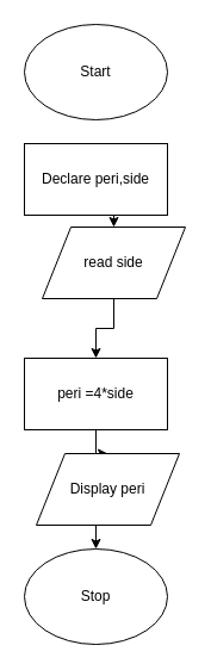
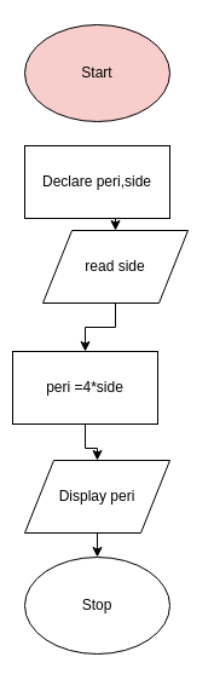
- <mxCell id="2" value="Start" style="ellipse;whiteSpace=wrap;html=1;" vertex="1" parent="1"><mxGeometry x="20" y="20" width="120" height="80" as="geometry" /></mxCell>
+ <mxCell id="2" value="Start" style="ellipse;whiteSpace=wrap;html=1;fillColor=#f8cecc;" vertex="1" parent="1"><mxGeometry x="20" y="20" width="120" height="80" as="geometry" /></mxCell>
- <mxCell id="8" value="peri =4*side" style="rounded=0;whiteSpace=wrap;html=1;" vertex="1" parent="1"><mxGeometry x="20" y="300" width="120" height="60" as="geometry" /></mxCell>
+ <mxCell id="8" value="peri =4*side" style="rounded=0;whiteSpace=wrap;html=1;" vertex="1" parent="1"><mxGeometry x="10" y="290" width="120" height="60" as="geometry" /></mxCell>
- <mxCell id="10" value="Display peri" style="shape=parallelogram;perimeter=parallelogramPerimeter;whiteSpace=wrap;html=1;" vertex="1" parent="1"><mxGeometry x="30" y="380" width="120" height="60" as="geometry" /></mxCell>
+ <mxCell id="10" value="Display peri" style="shape=parallelogram;perimeter=parallelogramPerimeter;whiteSpace=wrap;html=1;" vertex="1" parent="1"><mxGeometry x="20" y="380" width="120" height="60" as="geometry" /></mxCell>
